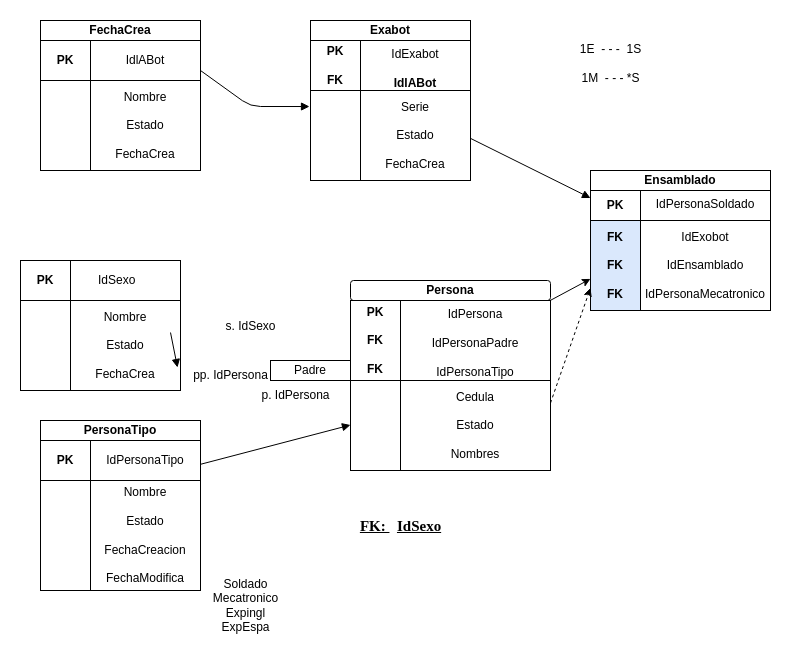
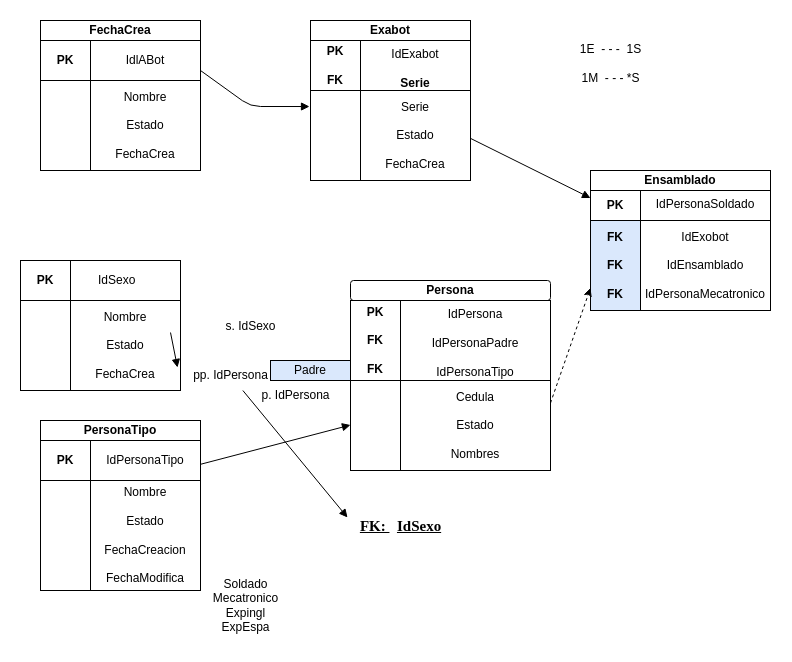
- <mxCell id="13" value="&lt;span style=&quot;font-weight: 400;&quot;&gt;IdExabot&lt;/span&gt;&lt;div&gt;&lt;span style=&quot;font-weight: 400;&quot;&gt;&lt;br&gt;&lt;/span&gt;&lt;/div&gt;&lt;div&gt;IdlABot&lt;/div&gt;" style="whiteSpace=wrap;html=1;fontStyle=1;align=center;verticalAlign=top;" vertex="1" parent="1"><mxGeometry x="360" y="40" width="110" height="60" as="geometry" /></mxCell>
+ <mxCell id="13" value="&lt;span style=&quot;font-weight: 400;&quot;&gt;IdExabot&lt;/span&gt;&lt;div&gt;&lt;span style=&quot;font-weight: 400;&quot;&gt;&lt;br&gt;&lt;/span&gt;&lt;/div&gt;&lt;div&gt;Serie&lt;/div&gt;" style="whiteSpace=wrap;html=1;fontStyle=1;align=center;verticalAlign=top;" vertex="1" parent="1"><mxGeometry x="360" y="40" width="110" height="60" as="geometry" /></mxCell>
- <mxCell id="24" value="" style="edgeStyle=none;html=1;" edge="1" parent="1" source="25" target="20"><mxGeometry relative="1" as="geometry" /></mxCell>
- <mxCell id="40" value="Padre" style="whiteSpace=wrap;html=1;" vertex="1" parent="1"><mxGeometry x="270" y="360" width="80" height="20" as="geometry" /></mxCell>
+ <mxCell id="40" value="Padre" style="whiteSpace=wrap;html=1;fillColor=#dae8fc;" vertex="1" parent="1"><mxGeometry x="270" y="360" width="80" height="20" as="geometry" /></mxCell>
+ <mxCell id="4" style="endArrow=block;entryX=-0.03;entryY=0.233;entryDx=0;entryDy=0;entryPerimeter=0;" parent="1" source="42" target="21" edge="1"><mxGeometry relative="1" as="geometry"><mxPoint x="170" y="332.016" as="sourcePoint" /><mxPoint x="350" y="381.554" as="targetPoint" /></mxGeometry></mxCell>
